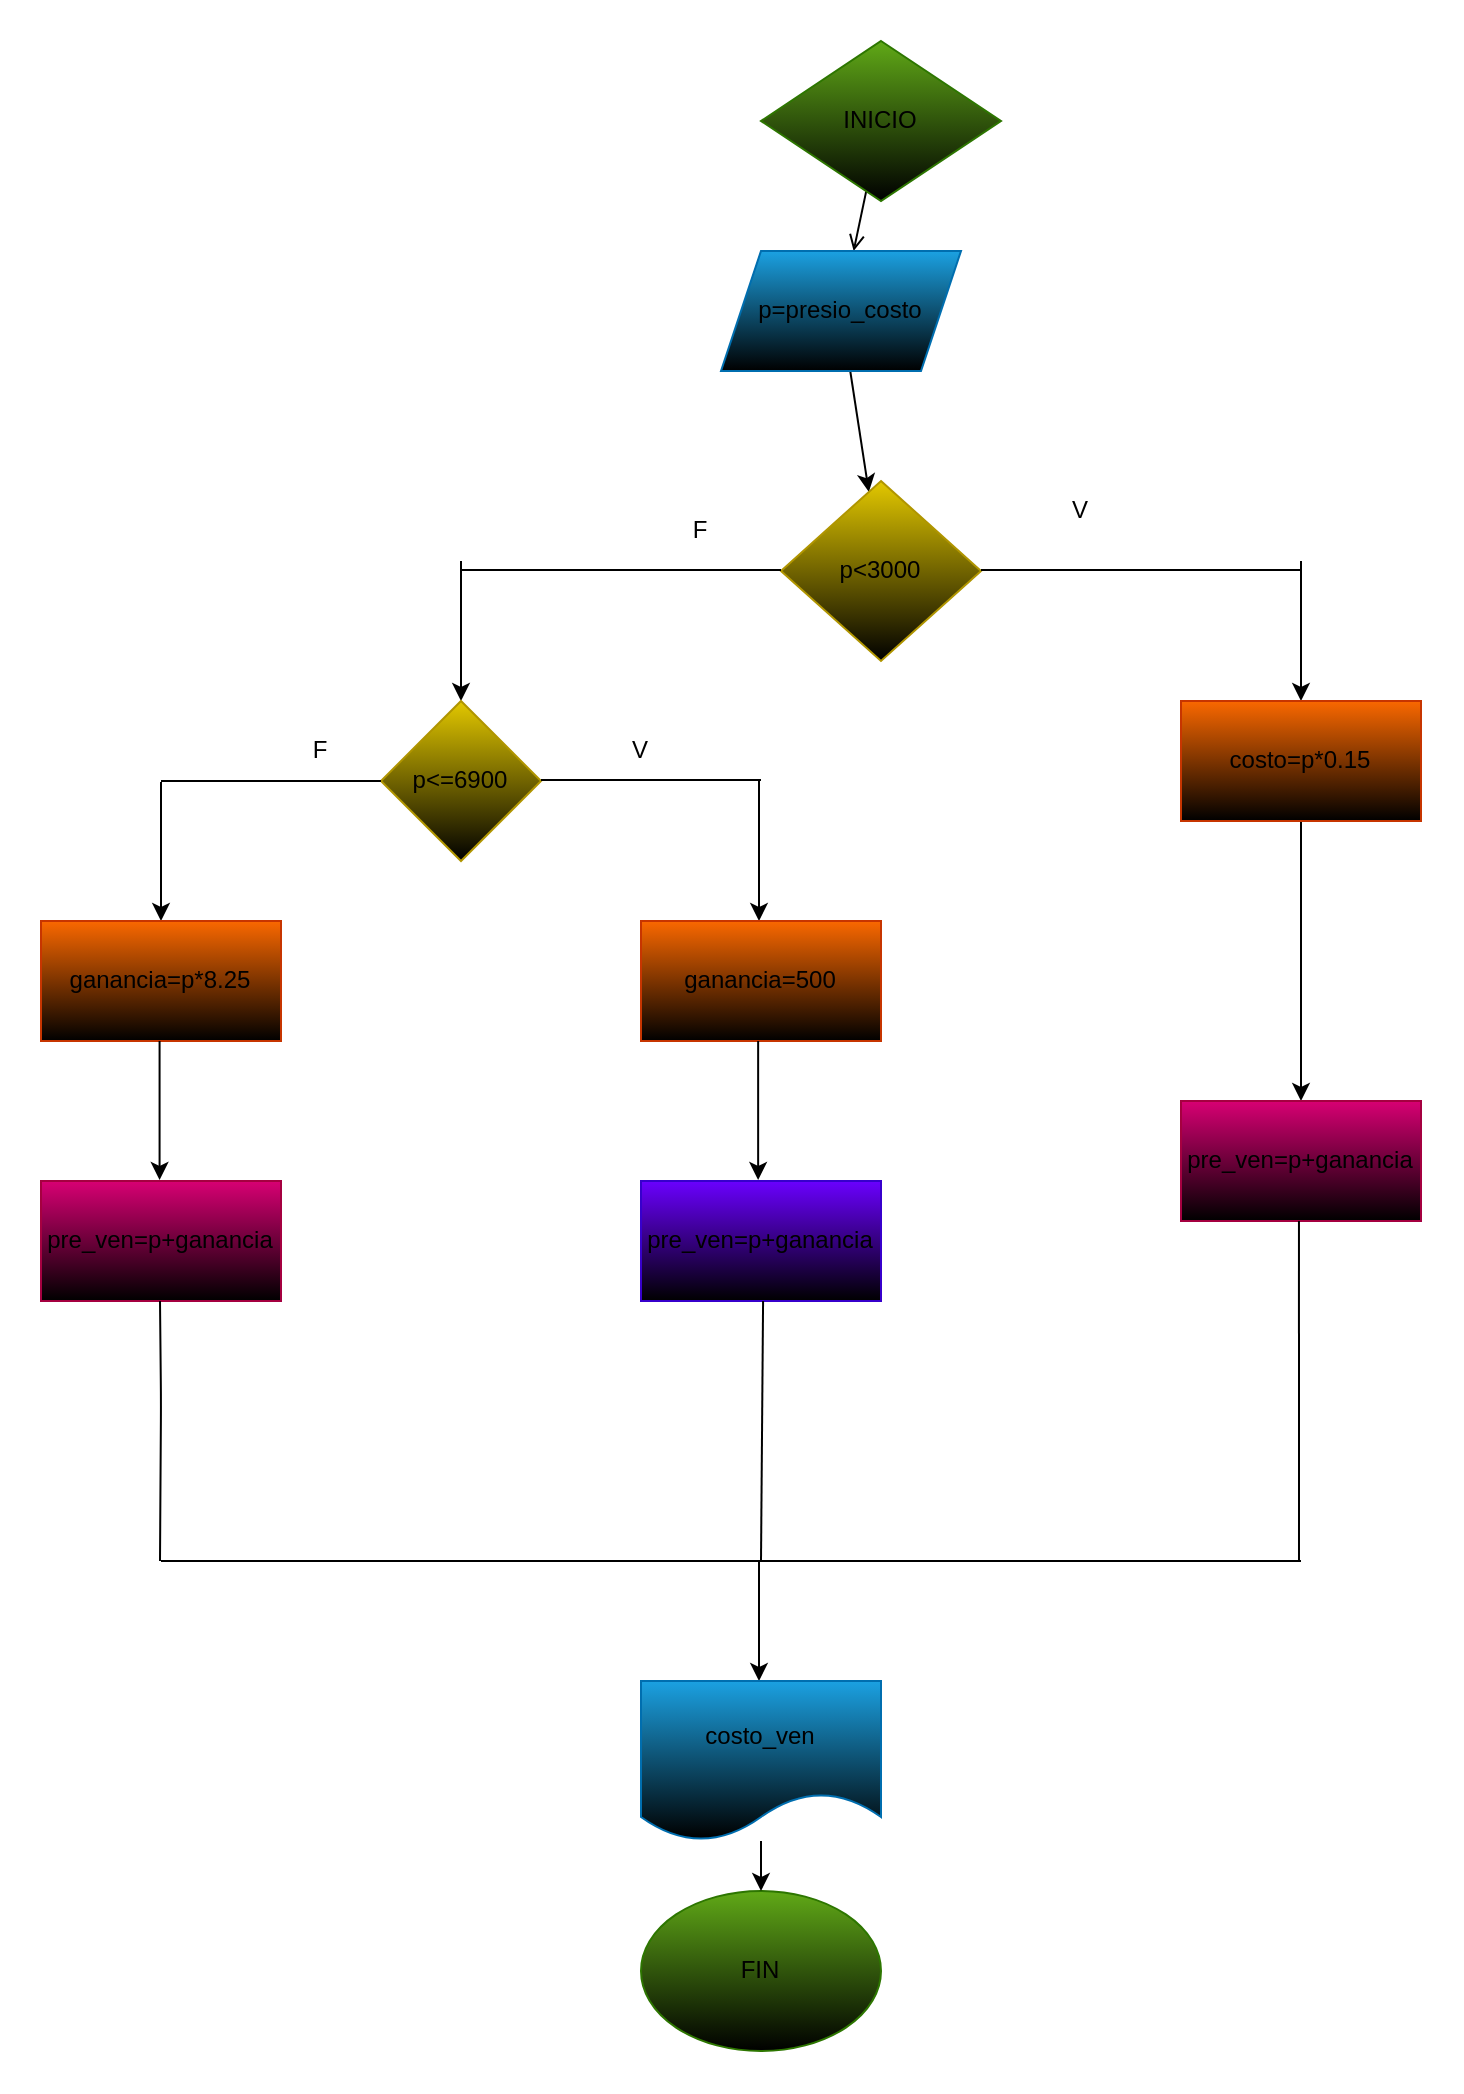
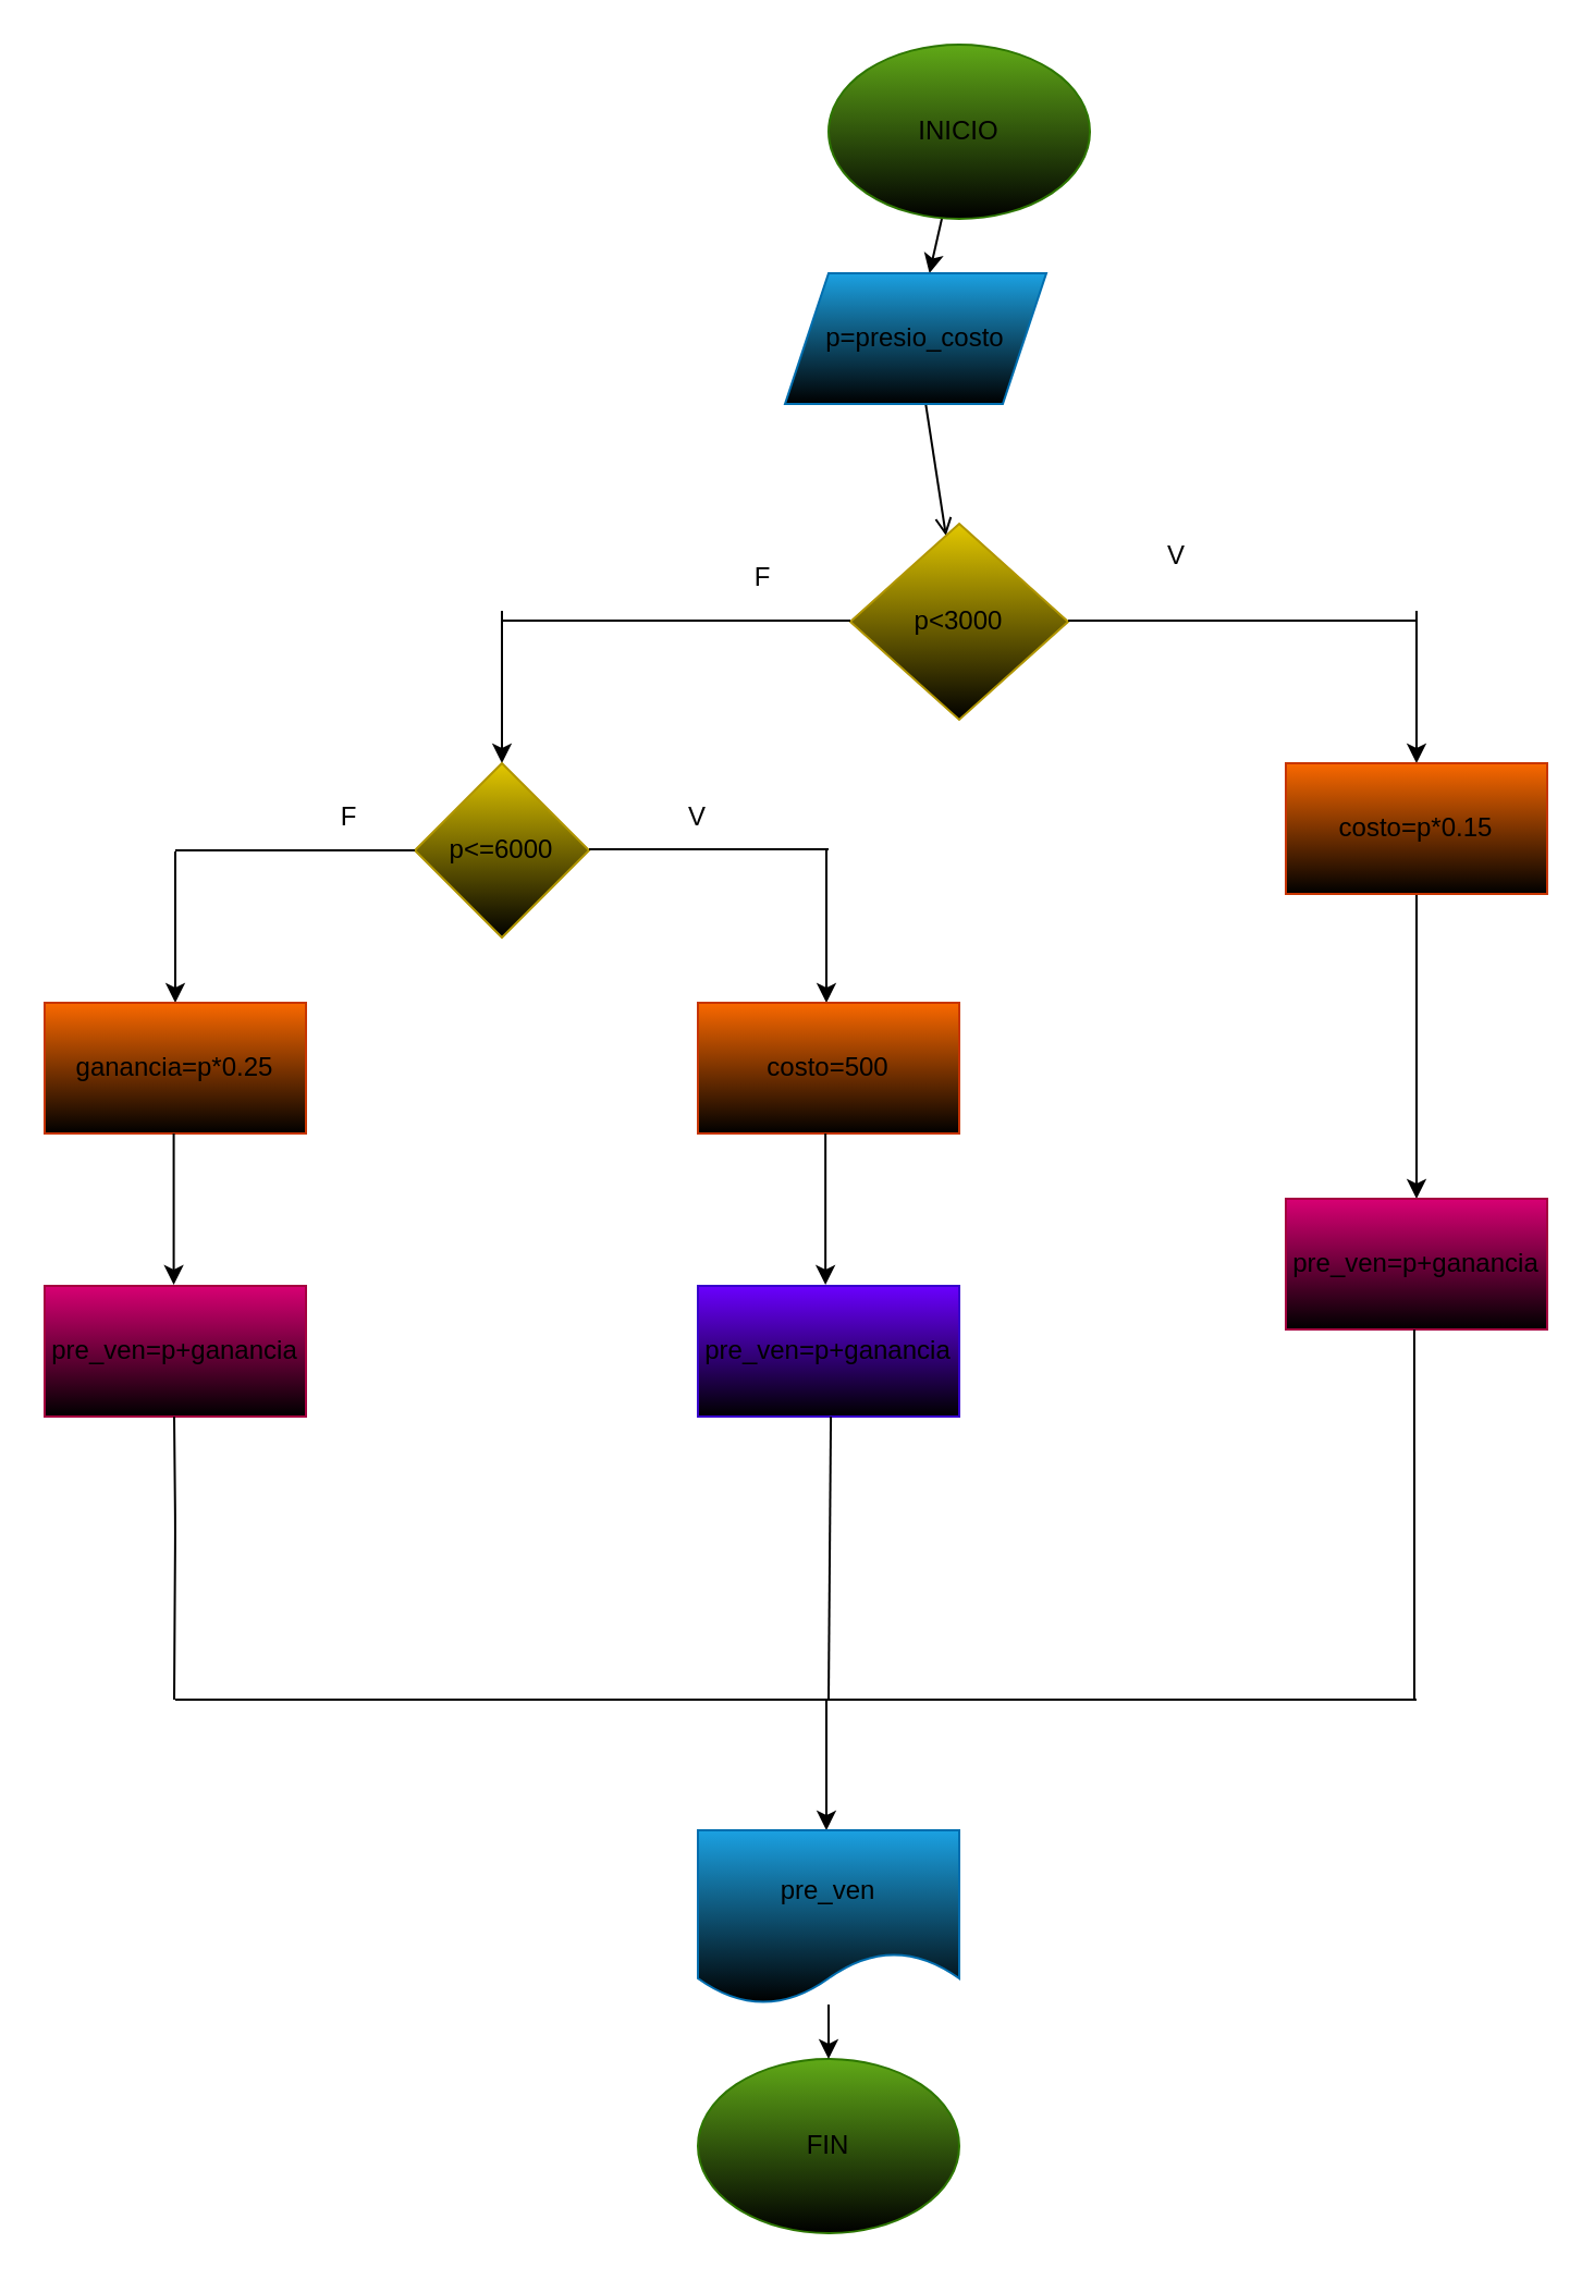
- <mxCell id="3" value="&lt;font color=&quot;#000000&quot;&gt;INICIO&lt;/font&gt;" style="rhombus;whiteSpace=wrap;html=1;fillColor=#60a917;strokeColor=#2D7600;fontColor=#ffffff;gradientColor=default;" vertex="1" parent="1"><mxGeometry x="380" y="20" width="120" height="80" as="geometry" /></mxCell>
+ <mxCell id="3" value="&lt;font color=&quot;#000000&quot;&gt;INICIO&lt;/font&gt;" style="ellipse;whiteSpace=wrap;html=1;fillColor=#60a917;strokeColor=#2D7600;fontColor=#ffffff;gradientColor=default;" vertex="1" parent="1"><mxGeometry x="380" y="20" width="120" height="80" as="geometry" /></mxCell>
- <mxCell id="2" value="" style="edgeStyle=none;html=1;endArrow=open;" edge="1" parent="1" source="3" target="5"><mxGeometry relative="1" as="geometry" /></mxCell>
+ <mxCell id="2" value="" style="edgeStyle=none;html=1;" edge="1" parent="1" source="3" target="5"><mxGeometry relative="1" as="geometry" /></mxCell>
- <mxCell id="4" value="" style="edgeStyle=none;html=1;" edge="1" parent="1" source="5" target="6"><mxGeometry relative="1" as="geometry" /></mxCell>
+ <mxCell id="4" value="" style="edgeStyle=none;html=1;endArrow=open;" edge="1" parent="1" source="5" target="6"><mxGeometry relative="1" as="geometry" /></mxCell>
- <mxCell id="14" value="p&amp;lt;=6900" style="rhombus;whiteSpace=wrap;html=1;fillColor=#e3c800;strokeColor=#B09500;fontColor=#000000;gradientColor=default;" vertex="1" parent="1"><mxGeometry x="190" y="350" width="80" height="80" as="geometry" /></mxCell>
+ <mxCell id="14" value="p&amp;lt;=6000" style="rhombus;whiteSpace=wrap;html=1;fillColor=#e3c800;strokeColor=#B09500;fontColor=#000000;gradientColor=default;" vertex="1" parent="1"><mxGeometry x="190" y="350" width="80" height="80" as="geometry" /></mxCell>
- <mxCell id="20" value="ganancia=p*8.25" style="rounded=0;whiteSpace=wrap;html=1;fillColor=#fa6800;strokeColor=#C73500;fontColor=#000000;gradientColor=default;" vertex="1" parent="1"><mxGeometry x="20" y="460" width="120" height="60" as="geometry" /></mxCell>
+ <mxCell id="20" value="ganancia=p*0.25" style="rounded=0;whiteSpace=wrap;html=1;fillColor=#fa6800;strokeColor=#C73500;fontColor=#000000;gradientColor=default;" vertex="1" parent="1"><mxGeometry x="20" y="460" width="120" height="60" as="geometry" /></mxCell>
- <mxCell id="19" value="ganancia=500" style="rounded=0;whiteSpace=wrap;html=1;fillColor=#fa6800;strokeColor=#C73500;fontColor=#000000;gradientColor=default;" vertex="1" parent="1"><mxGeometry x="320" y="460" width="120" height="60" as="geometry" /></mxCell>
+ <mxCell id="19" value="costo=500" style="rounded=0;whiteSpace=wrap;html=1;fillColor=#fa6800;strokeColor=#C73500;fontColor=#000000;gradientColor=default;" vertex="1" parent="1"><mxGeometry x="320" y="460" width="120" height="60" as="geometry" /></mxCell>
- <mxCell id="32" value="&lt;font color=&quot;#000000&quot;&gt;costo_ven&lt;/font&gt;" style="shape=document;whiteSpace=wrap;html=1;boundedLbl=1;fillColor=#1ba1e2;strokeColor=#006EAF;fontColor=#ffffff;gradientColor=default;" vertex="1" parent="1"><mxGeometry x="320" y="840" width="120" height="80" as="geometry" /></mxCell>
+ <mxCell id="32" value="&lt;font color=&quot;#000000&quot;&gt;pre_ven&lt;/font&gt;" style="shape=document;whiteSpace=wrap;html=1;boundedLbl=1;fillColor=#1ba1e2;strokeColor=#006EAF;fontColor=#ffffff;gradientColor=default;" vertex="1" parent="1"><mxGeometry x="320" y="840" width="120" height="80" as="geometry" /></mxCell>
